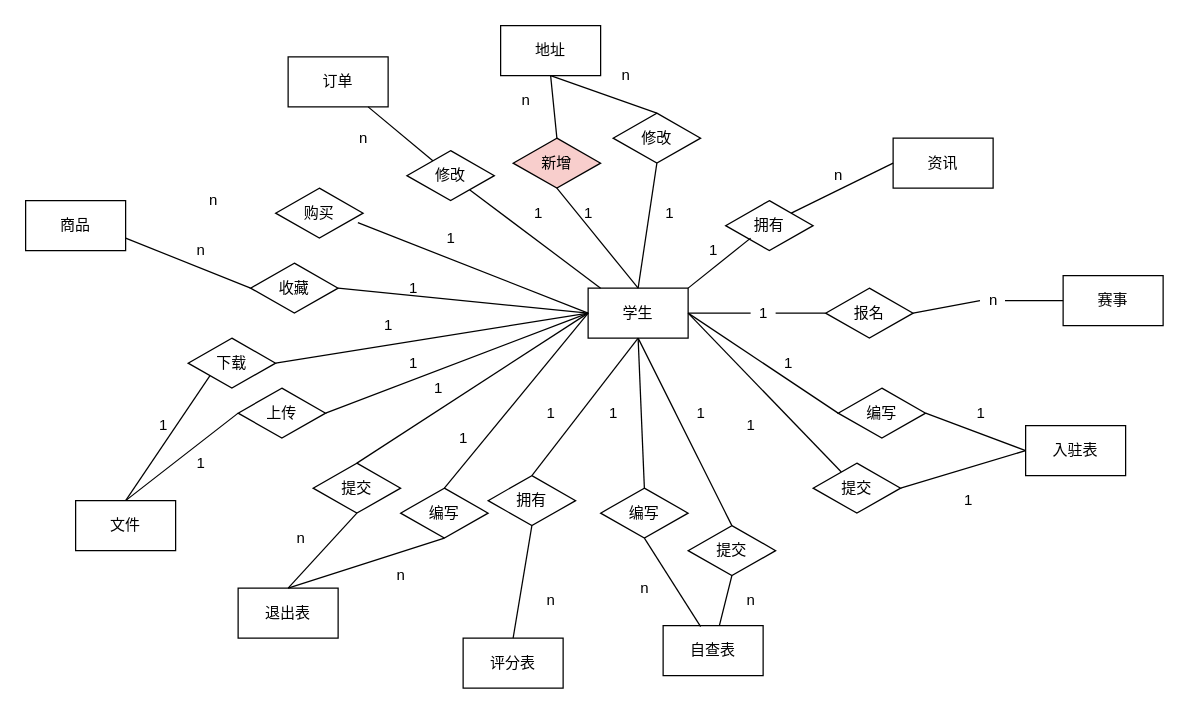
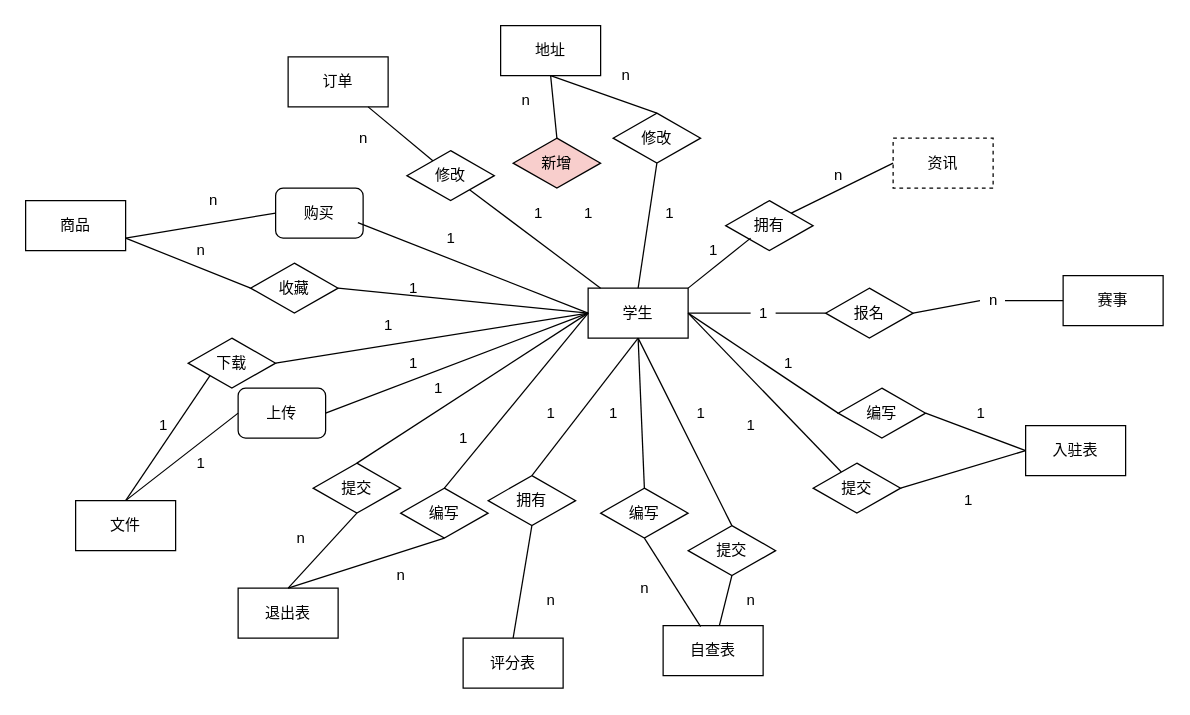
- <mxCell id="3" value="资讯" style="rounded=0;whiteSpace=wrap;html=1;" vertex="1" parent="1"><mxGeometry x="714" y="110" width="80" height="40" as="geometry" /></mxCell>
+ <mxCell id="3" value="资讯" style="rounded=0;whiteSpace=wrap;html=1;dashed=1;" vertex="1" parent="1"><mxGeometry x="714" y="110" width="80" height="40" as="geometry" /></mxCell>
- <mxCell id="68" value="购买" style="rhombus;whiteSpace=wrap;html=1;" vertex="1" parent="1"><mxGeometry x="220" y="150" width="70" height="40" as="geometry" /></mxCell>
+ <mxCell id="68" value="购买" style="whiteSpace=wrap;html=1;rounded=1;" vertex="1" parent="1"><mxGeometry x="220" y="150" width="70" height="40" as="geometry" /></mxCell>
+ <mxCell id="70" value="" style="endArrow=none;html=1;exitX=0;exitY=0.5;exitDx=0;exitDy=0;entryX=1;entryY=0.75;entryDx=0;entryDy=0;" edge="1" parent="1" source="68" target="62"><mxGeometry width="50" height="50" relative="1" as="geometry"><mxPoint x="295.8" y="187.6" as="sourcePoint" /><mxPoint x="480" y="260" as="targetPoint" /></mxGeometry></mxCell>
- <mxCell id="81" value="" style="endArrow=none;html=1;entryX=0.5;entryY=0;entryDx=0;entryDy=0;exitX=0.5;exitY=1;exitDx=0;exitDy=0;" edge="1" parent="1" source="80" target="2"><mxGeometry width="50" height="50" relative="1" as="geometry"><mxPoint x="385.556" y="161.111" as="sourcePoint" /><mxPoint x="510" y="250" as="targetPoint" /></mxGeometry></mxCell>
- <mxCell id="52" value="上传" style="rhombus;whiteSpace=wrap;html=1;" vertex="1" parent="1"><mxGeometry x="190" y="310" width="70" height="40" as="geometry" /></mxCell>
+ <mxCell id="52" value="上传" style="whiteSpace=wrap;html=1;rounded=1;" vertex="1" parent="1"><mxGeometry x="190" y="310" width="70" height="40" as="geometry" /></mxCell>
